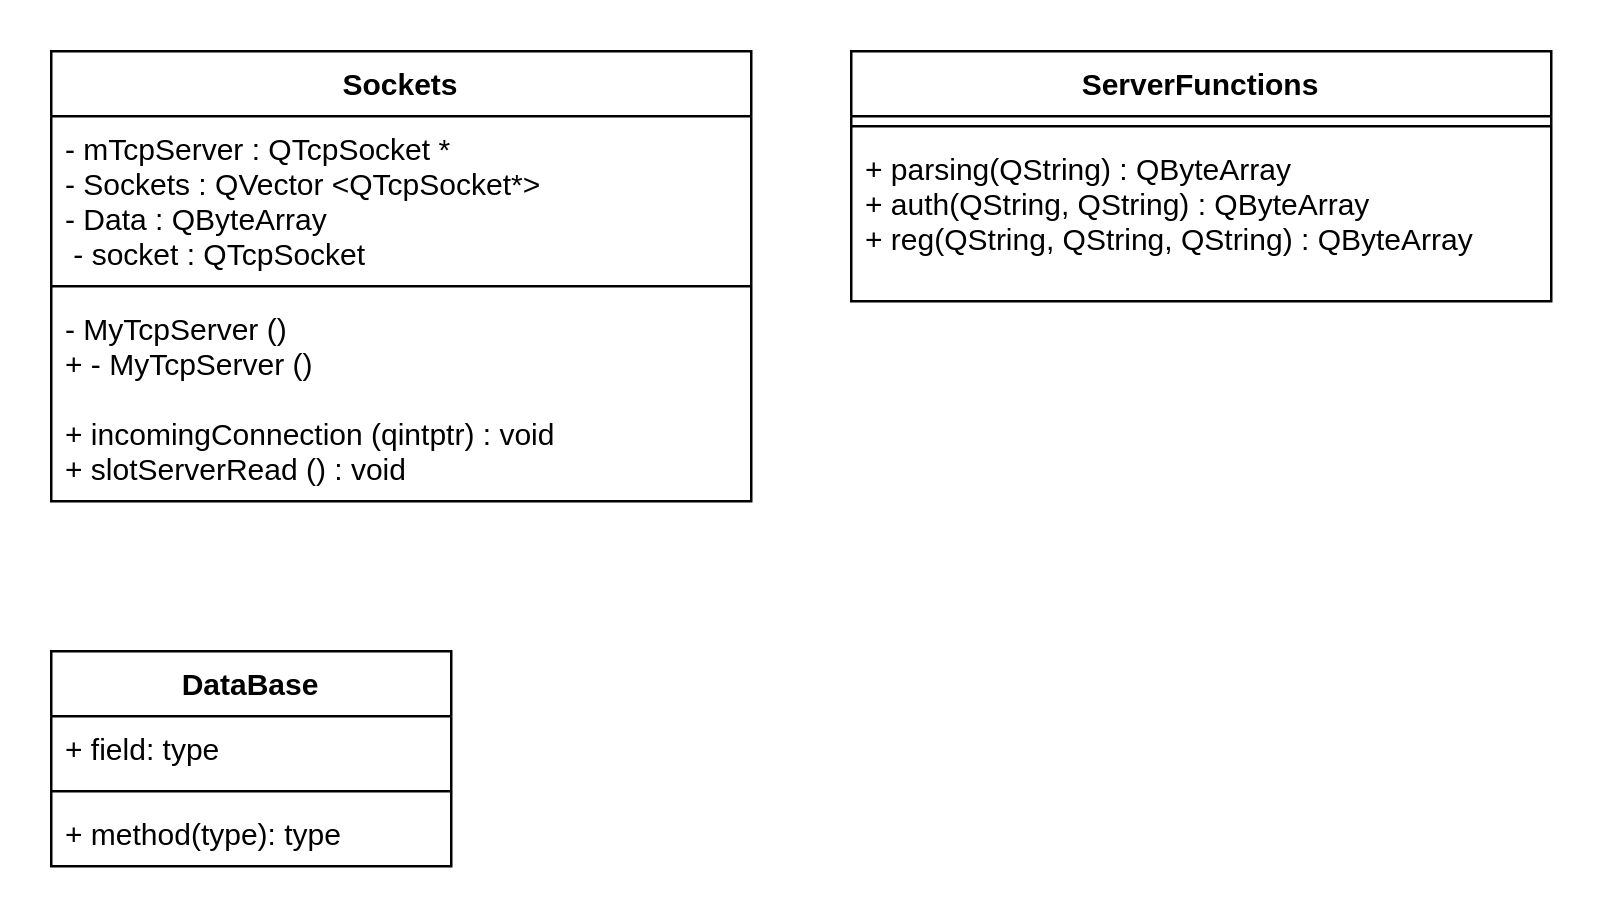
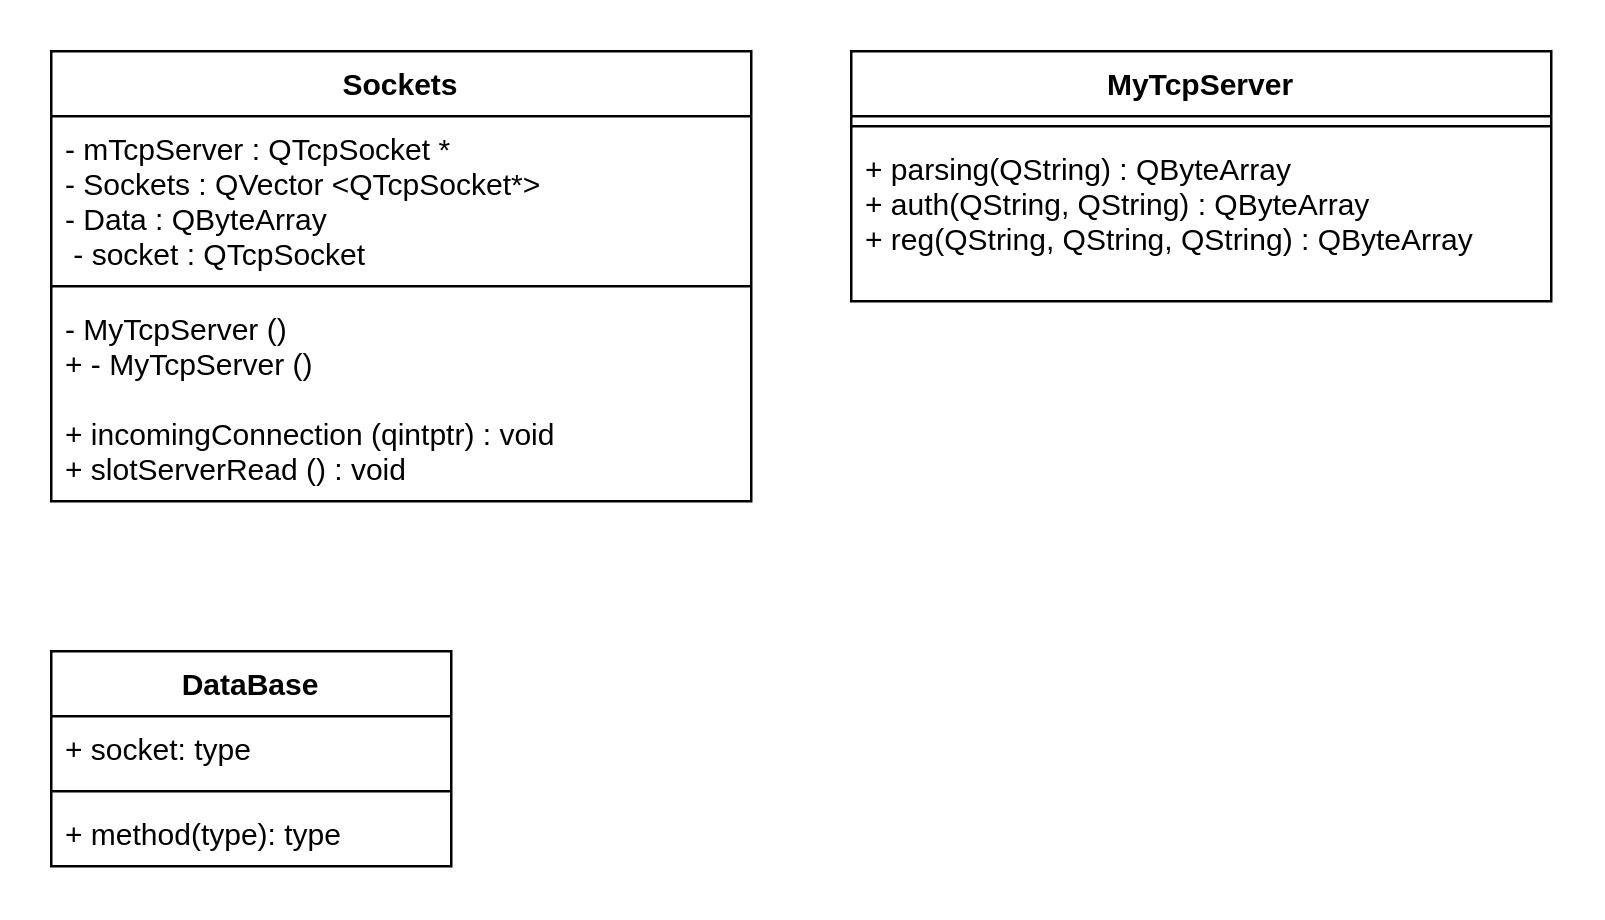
- <mxCell id="6" value="ServerFunctions" style="swimlane;fontStyle=1;align=center;verticalAlign=top;childLayout=stackLayout;horizontal=1;startSize=26;horizontalStack=0;resizeParent=1;resizeParentMax=0;resizeLast=0;collapsible=1;marginBottom=0;strokeColor=default;" vertex="1" parent="1"><mxGeometry x="340" y="20" width="280" height="100" as="geometry" /></mxCell>
+ <mxCell id="6" value="MyTcpServer" style="swimlane;fontStyle=1;align=center;verticalAlign=top;childLayout=stackLayout;horizontal=1;startSize=26;horizontalStack=0;resizeParent=1;resizeParentMax=0;resizeLast=0;collapsible=1;marginBottom=0;strokeColor=default;" vertex="1" parent="1"><mxGeometry x="340" y="20" width="280" height="100" as="geometry" /></mxCell>
- <mxCell id="10" value="+ field: type" style="text;strokeColor=none;fillColor=none;align=left;verticalAlign=top;spacingLeft=4;spacingRight=4;overflow=hidden;rotatable=0;points=[[0,0.5],[1,0.5]];portConstraint=eastwest;" vertex="1" parent="9"><mxGeometry y="26" width="160" height="26" as="geometry" /></mxCell>
+ <mxCell id="10" value="+ socket: type" style="text;strokeColor=none;fillColor=none;align=left;verticalAlign=top;spacingLeft=4;spacingRight=4;overflow=hidden;rotatable=0;points=[[0,0.5],[1,0.5]];portConstraint=eastwest;" vertex="1" parent="9"><mxGeometry y="26" width="160" height="26" as="geometry" /></mxCell>
